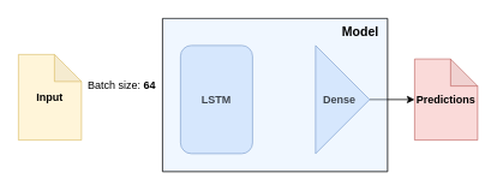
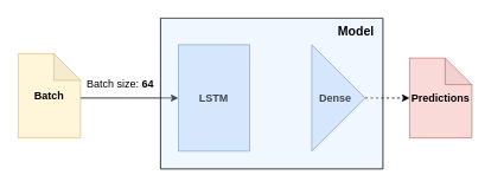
- <mxCell id="8" value="&lt;b&gt;&lt;font style=&quot;font-size: 12px;&quot;&gt;Input&lt;/font&gt;&lt;/b&gt;" style="shape=note;whiteSpace=wrap;html=1;backgroundOutline=1;darkOpacity=0.05;fillColor=#fff2cc;strokeColor=#d6b656;opacity=75;" vertex="1" parent="1"><mxGeometry x="20" y="60" width="70" height="95" as="geometry" /></mxCell>
+ <mxCell id="8" value="&lt;b&gt;&lt;font style=&quot;font-size: 12px;&quot;&gt;Batch&lt;/font&gt;&lt;/b&gt;" style="shape=note;whiteSpace=wrap;html=1;backgroundOutline=1;darkOpacity=0.05;fillColor=#fff2cc;strokeColor=#d6b656;opacity=75;" vertex="1" parent="1"><mxGeometry x="20" y="60" width="70" height="95" as="geometry" /></mxCell>
+ <mxCell id="6" style="edgeStyle=orthogonalEdgeStyle;rounded=0;orthogonalLoop=1;jettySize=auto;html=1;entryX=0;entryY=0.5;entryDx=0;entryDy=0;exitX=0;exitY=1;exitDx=0;exitDy=0;" edge="1" parent="1" source="7" target="2"><mxGeometry relative="1" as="geometry"><mxPoint x="100" y="110" as="sourcePoint" /><Array as="points"><mxPoint x="140" y="110" /><mxPoint x="140" y="110" /></Array></mxGeometry></mxCell>
- <mxCell id="2" value="&lt;font size=&quot;1&quot;&gt;&lt;b style=&quot;font-size: 12px;&quot;&gt;LSTM&lt;/b&gt;&lt;/font&gt;" style="whiteSpace=wrap;html=1;fillColor=#dae8fc;strokeColor=#6c8ebf;rounded=1;" vertex="1" parent="1"><mxGeometry x="200" y="50" width="80" height="120" as="geometry" /></mxCell>
+ <mxCell id="2" value="&lt;font size=&quot;1&quot;&gt;&lt;b style=&quot;font-size: 12px;&quot;&gt;LSTM&lt;/b&gt;&lt;/font&gt;" style="rounded=0;whiteSpace=wrap;html=1;fillColor=#dae8fc;strokeColor=#6c8ebf;" vertex="1" parent="1"><mxGeometry x="200" y="50" width="80" height="120" as="geometry" /></mxCell>
- <mxCell id="3" style="edgeStyle=orthogonalEdgeStyle;rounded=0;orthogonalLoop=1;jettySize=auto;html=1;entryX=0;entryY=0.5;entryDx=0;entryDy=0;entryPerimeter=0;" edge="1" parent="1" source="4" target="5"><mxGeometry relative="1" as="geometry" /></mxCell>
+ <mxCell id="3" style="edgeStyle=orthogonalEdgeStyle;rounded=0;orthogonalLoop=1;jettySize=auto;html=1;entryX=0;entryY=0.5;entryDx=0;entryDy=0;entryPerimeter=0;dashed=1;" edge="1" parent="1" source="4" target="5"><mxGeometry relative="1" as="geometry" /></mxCell>
